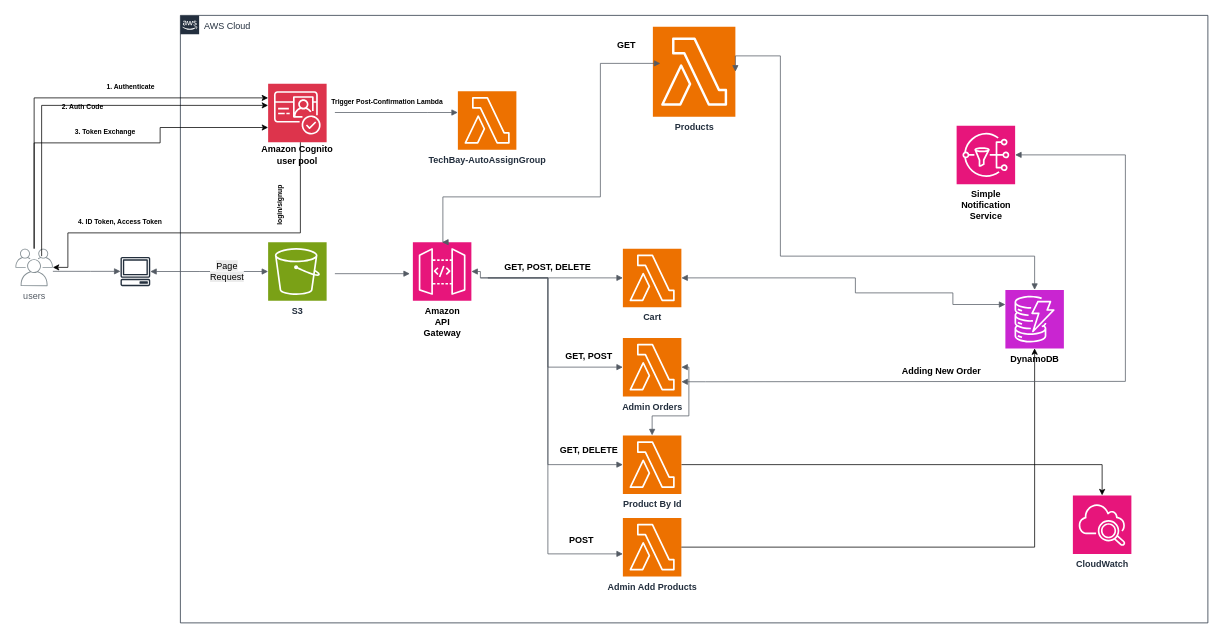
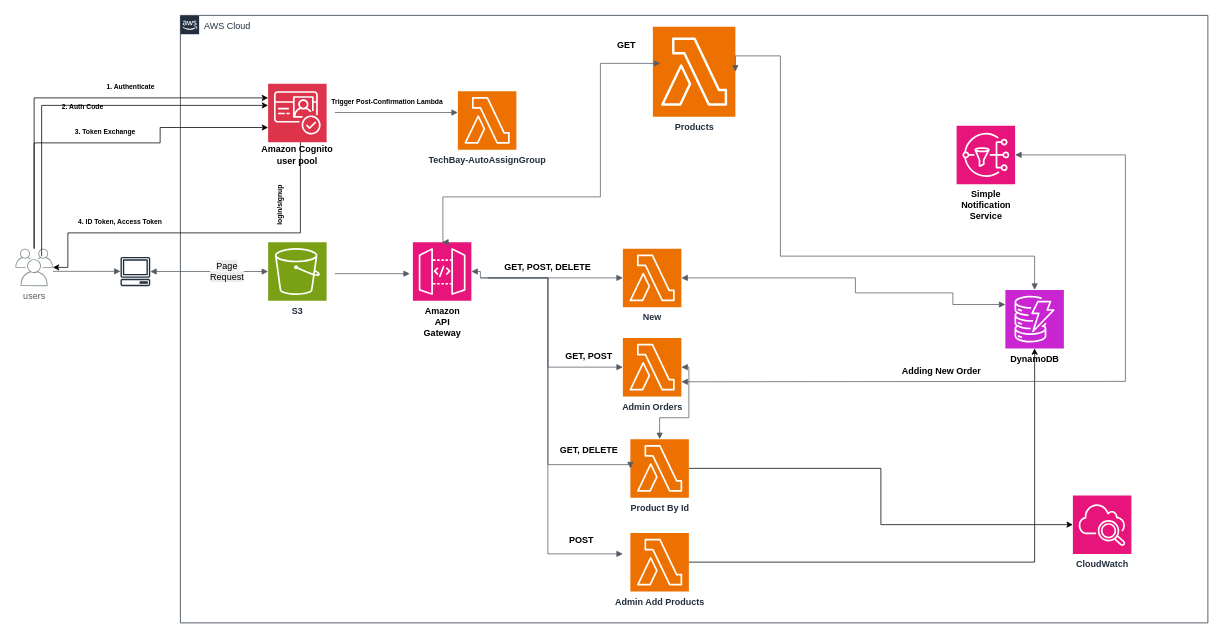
- <mxCell id="20" value="&lt;b&gt;Cart&lt;/b&gt;" style="sketch=0;points=[[0,0,0],[0.25,0,0],[0.5,0,0],[0.75,0,0],[1,0,0],[0,1,0],[0.25,1,0],[0.5,1,0],[0.75,1,0],[1,1,0],[0,0.25,0],[0,0.5,0],[0,0.75,0],[1,0.25,0],[1,0.5,0],[1,0.75,0]];outlineConnect=0;fontColor=#232F3E;fillColor=#ED7100;strokeColor=#ffffff;dashed=0;verticalLabelPosition=bottom;verticalAlign=top;align=center;html=1;fontSize=12;fontStyle=0;aspect=fixed;shape=mxgraph.aws4.resourceIcon;resIcon=mxgraph.aws4.lambda;" parent="2" vertex="1"><mxGeometry x="590" y="311" width="78" height="78" as="geometry" /></mxCell>
+ <mxCell id="20" value="&lt;b&gt;New&lt;/b&gt;" style="sketch=0;points=[[0,0,0],[0.25,0,0],[0.5,0,0],[0.75,0,0],[1,0,0],[0,1,0],[0.25,1,0],[0.5,1,0],[0.75,1,0],[1,1,0],[0,0.25,0],[0,0.5,0],[0,0.75,0],[1,0.25,0],[1,0.5,0],[1,0.75,0]];outlineConnect=0;fontColor=#232F3E;fillColor=#ED7100;strokeColor=#ffffff;dashed=0;verticalLabelPosition=bottom;verticalAlign=top;align=center;html=1;fontSize=12;fontStyle=0;aspect=fixed;shape=mxgraph.aws4.resourceIcon;resIcon=mxgraph.aws4.lambda;" parent="2" vertex="1"><mxGeometry x="590" y="311" width="78" height="78" as="geometry" /></mxCell>
- <mxCell id="23" value="&lt;b&gt;Product By Id&lt;/b&gt;" style="sketch=0;points=[[0,0,0],[0.25,0,0],[0.5,0,0],[0.75,0,0],[1,0,0],[0,1,0],[0.25,1,0],[0.5,1,0],[0.75,1,0],[1,1,0],[0,0.25,0],[0,0.5,0],[0,0.75,0],[1,0.25,0],[1,0.5,0],[1,0.75,0]];outlineConnect=0;fontColor=#232F3E;fillColor=#ED7100;strokeColor=#ffffff;dashed=0;verticalLabelPosition=bottom;verticalAlign=top;align=center;html=1;fontSize=12;fontStyle=0;aspect=fixed;shape=mxgraph.aws4.resourceIcon;resIcon=mxgraph.aws4.lambda;" parent="2" vertex="1"><mxGeometry x="590" y="560" width="78" height="78" as="geometry" /></mxCell>
+ <mxCell id="23" value="&lt;b&gt;Product By Id&lt;/b&gt;" style="sketch=0;points=[[0,0,0],[0.25,0,0],[0.5,0,0],[0.75,0,0],[1,0,0],[0,1,0],[0.25,1,0],[0.5,1,0],[0.75,1,0],[1,1,0],[0,0.25,0],[0,0.5,0],[0,0.75,0],[1,0.25,0],[1,0.5,0],[1,0.75,0]];outlineConnect=0;fontColor=#232F3E;fillColor=#ED7100;strokeColor=#ffffff;dashed=0;verticalLabelPosition=bottom;verticalAlign=top;align=center;html=1;fontSize=12;fontStyle=0;aspect=fixed;shape=mxgraph.aws4.resourceIcon;resIcon=mxgraph.aws4.lambda;" parent="2" vertex="1"><mxGeometry x="600" y="565" width="78" height="78" as="geometry" /></mxCell>
- <mxCell id="29" value="&lt;b&gt;Admin Add Products&lt;/b&gt;" style="sketch=0;points=[[0,0,0],[0.25,0,0],[0.5,0,0],[0.75,0,0],[1,0,0],[0,1,0],[0.25,1,0],[0.5,1,0],[0.75,1,0],[1,1,0],[0,0.25,0],[0,0.5,0],[0,0.75,0],[1,0.25,0],[1,0.5,0],[1,0.75,0]];outlineConnect=0;fontColor=#232F3E;fillColor=#ED7100;strokeColor=#ffffff;dashed=0;verticalLabelPosition=bottom;verticalAlign=top;align=center;html=1;fontSize=12;fontStyle=0;aspect=fixed;shape=mxgraph.aws4.resourceIcon;resIcon=mxgraph.aws4.lambda;" parent="2" vertex="1"><mxGeometry x="590" y="670" width="78" height="78" as="geometry" /></mxCell>
+ <mxCell id="29" value="&lt;b&gt;Admin Add Products&lt;/b&gt;" style="sketch=0;points=[[0,0,0],[0.25,0,0],[0.5,0,0],[0.75,0,0],[1,0,0],[0,1,0],[0.25,1,0],[0.5,1,0],[0.75,1,0],[1,1,0],[0,0.25,0],[0,0.5,0],[0,0.75,0],[1,0.25,0],[1,0.5,0],[1,0.75,0]];outlineConnect=0;fontColor=#232F3E;fillColor=#ED7100;strokeColor=#ffffff;dashed=0;verticalLabelPosition=bottom;verticalAlign=top;align=center;html=1;fontSize=12;fontStyle=0;aspect=fixed;shape=mxgraph.aws4.resourceIcon;resIcon=mxgraph.aws4.lambda;" parent="2" vertex="1"><mxGeometry x="600" y="690" width="78" height="78" as="geometry" /></mxCell>
